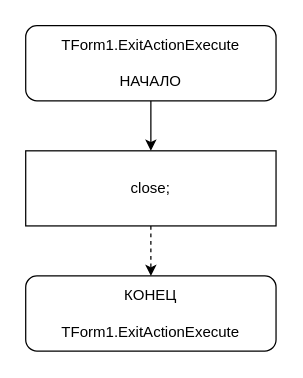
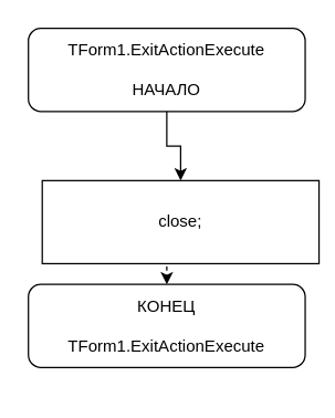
- <mxCell id="5" value="close;" style="rounded=0;whiteSpace=wrap;html=1;" vertex="1" parent="1"><mxGeometry x="20" y="120" width="200" height="60" as="geometry" /></mxCell>
+ <mxCell id="5" value="close;" style="rounded=0;whiteSpace=wrap;html=1;" vertex="1" parent="1"><mxGeometry x="30" y="130" width="200" height="60" as="geometry" /></mxCell>
- <mxCell id="6" value="КОНЕЦ&lt;br&gt;&lt;br&gt;TForm1.ExitActionExecute" style="rounded=1;whiteSpace=wrap;html=1;" vertex="1" parent="1"><mxGeometry x="20" y="220" width="200" height="60" as="geometry" /></mxCell>
+ <mxCell id="6" value="КОНЕЦ&lt;br&gt;&lt;br&gt;TForm1.ExitActionExecute" style="rounded=1;whiteSpace=wrap;html=1;" vertex="1" parent="1"><mxGeometry x="20" y="205" width="200" height="60" as="geometry" /></mxCell>
